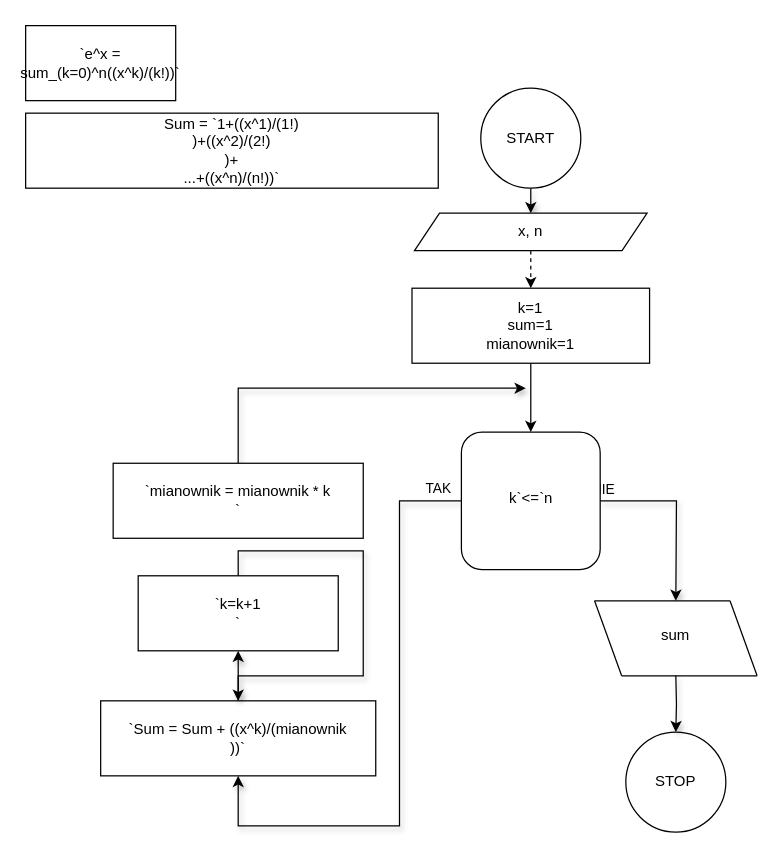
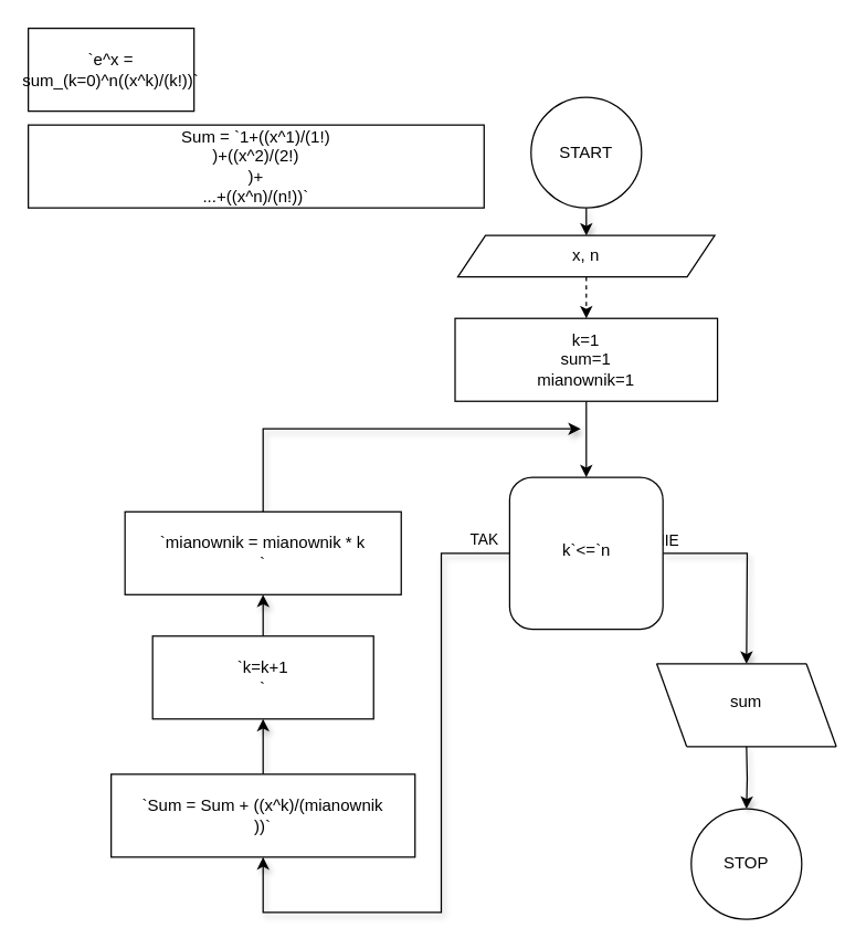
- <mxCell id="24" style="edgeStyle=orthogonalEdgeStyle;rounded=0;orthogonalLoop=1;jettySize=auto;html=1;exitX=0.5;exitY=0;exitDx=0;exitDy=0;shadow=1;" parent="1" source="25" target="7" edge="1"><mxGeometry relative="1" as="geometry" /></mxCell>
+ <mxCell id="24" style="edgeStyle=orthogonalEdgeStyle;rounded=0;orthogonalLoop=1;jettySize=auto;html=1;exitX=0.5;exitY=0;exitDx=0;exitDy=0;entryX=0.5;entryY=1;entryDx=0;entryDy=0;shadow=1;" parent="1" source="25" target="23" edge="1"><mxGeometry relative="1" as="geometry" /></mxCell>
